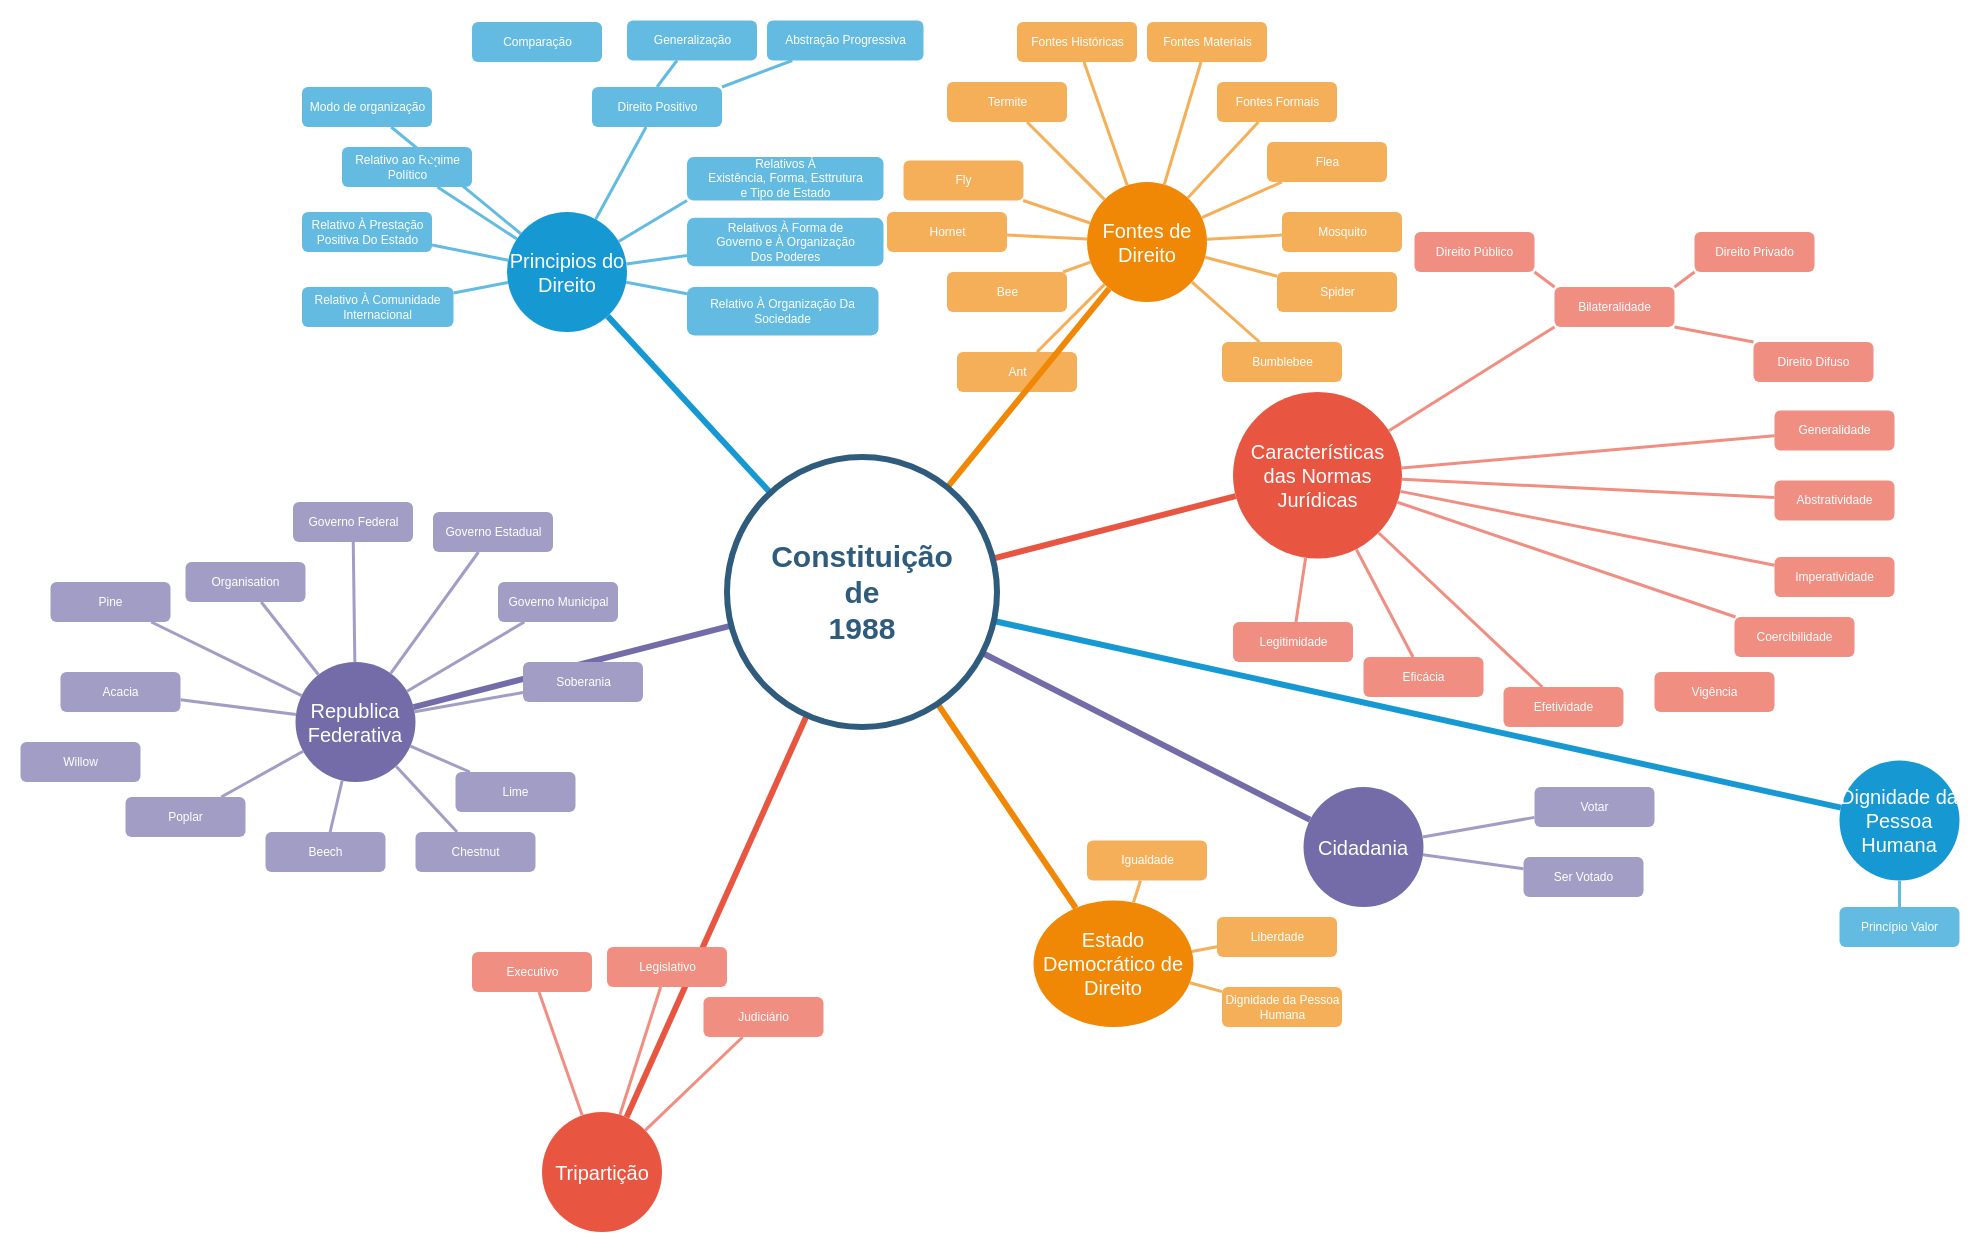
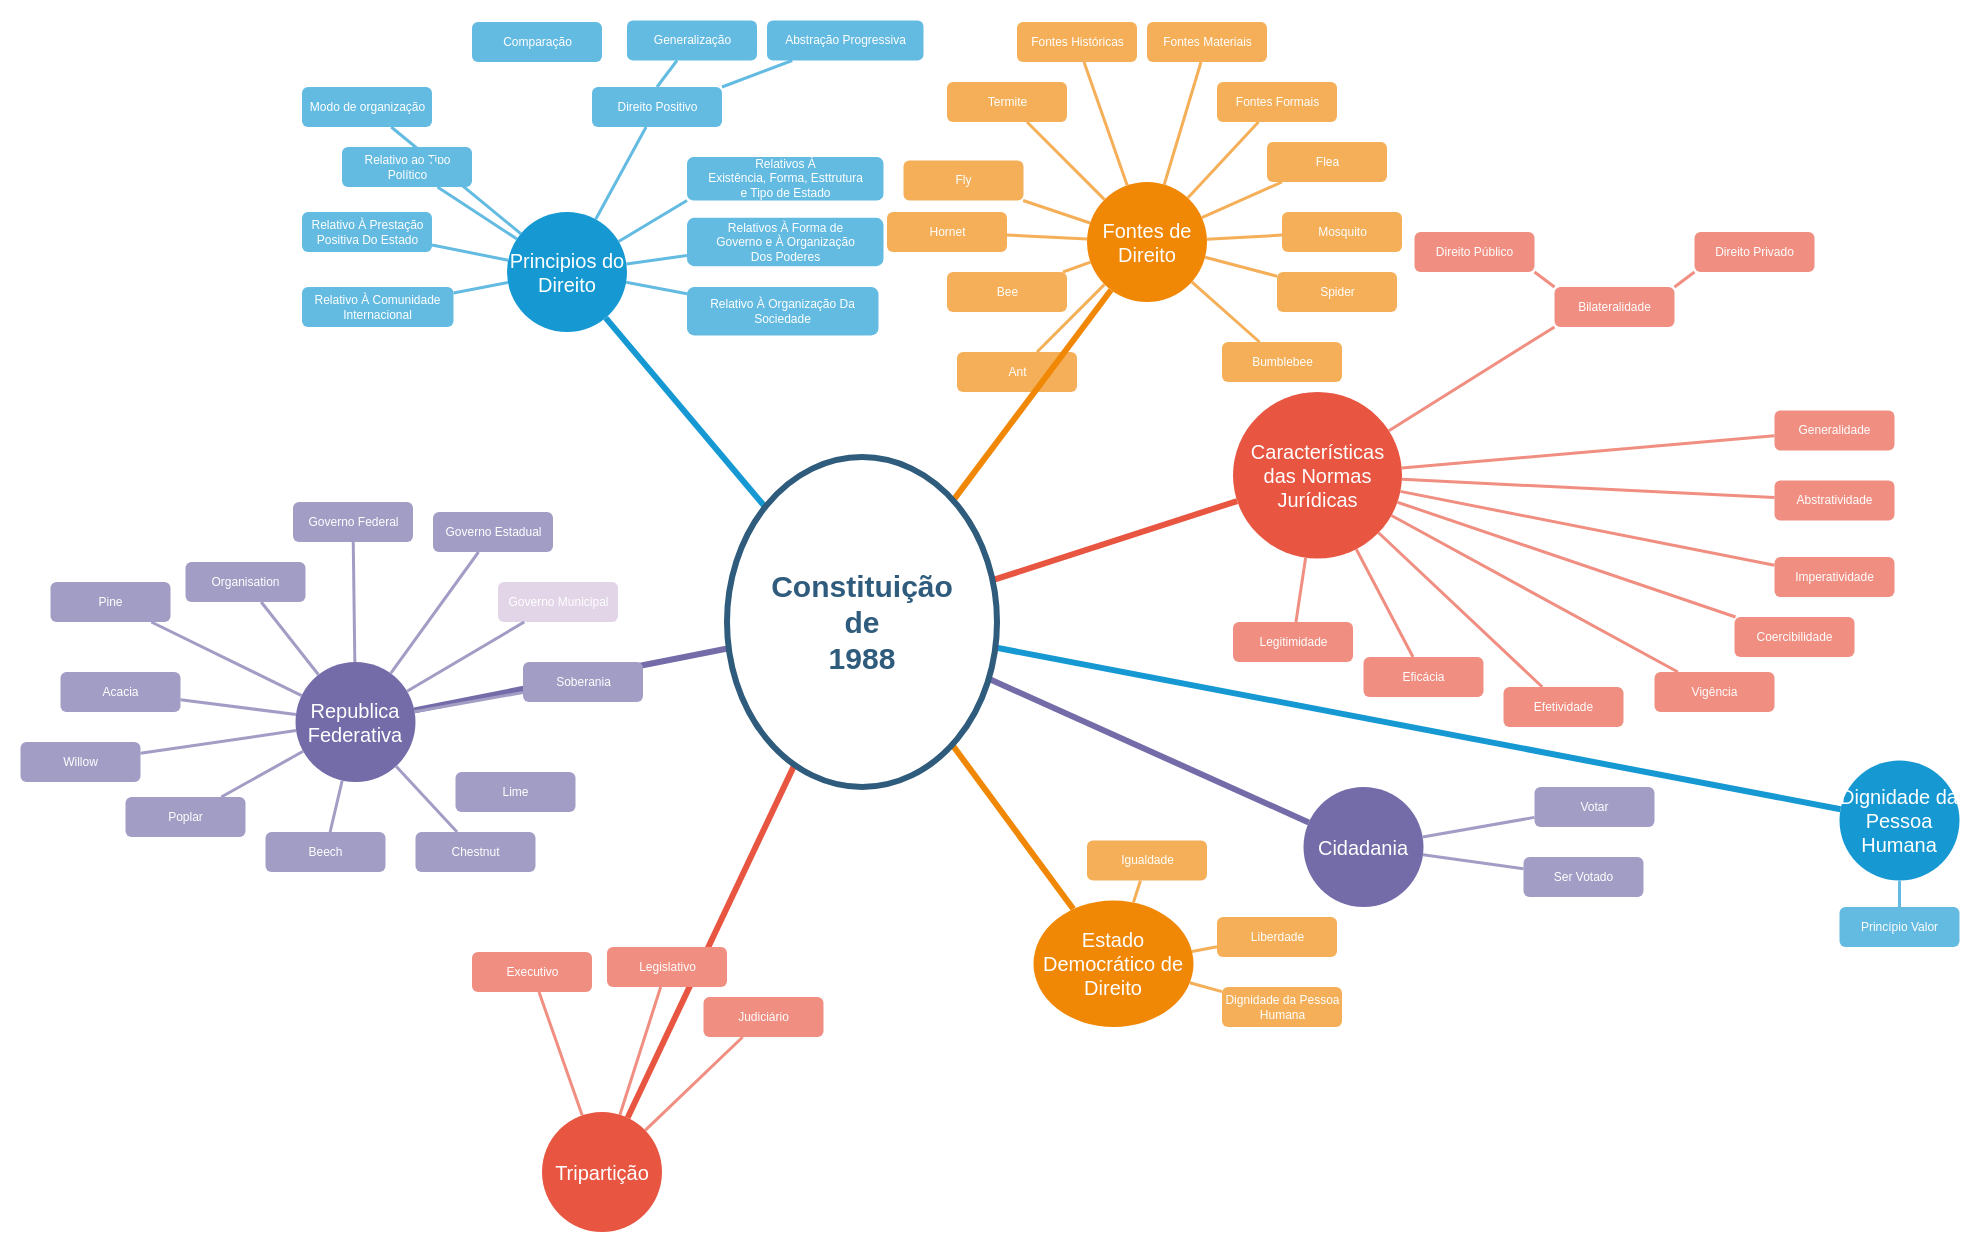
- <mxCell id="22" value="&lt;div&gt;Relativo ao Regime&lt;/div&gt;&lt;div&gt;Político&lt;br&gt;&lt;/div&gt;" style="rounded=1;fillColor=#64BBE2;strokeColor=none;strokeWidth=3;shadow=0;html=1;fontColor=#FFFFFF;" parent="1" vertex="1"><mxGeometry x="341.5" y="146.5" width="130" height="40" as="geometry" /></mxCell>
+ <mxCell id="22" value="&lt;div&gt;Relativo ao Tipo&lt;/div&gt;&lt;div&gt;Político&lt;br&gt;&lt;/div&gt;" style="rounded=1;fillColor=#64BBE2;strokeColor=none;strokeWidth=3;shadow=0;html=1;fontColor=#FFFFFF;" parent="1" vertex="1"><mxGeometry x="341.5" y="146.5" width="130" height="40" as="geometry" /></mxCell>
- <mxCell id="78" value="" style="edgeStyle=none;endArrow=none;strokeWidth=3;strokeColor=#F08E81;html=1;entryX=0;entryY=0;entryDx=0;entryDy=0;exitX=1;exitY=1;exitDx=0;exitDy=0;" parent="1" source="68" target="67" edge="1"><mxGeometry x="31" y="106.5" width="100" height="100" as="geometry"><mxPoint x="14" y="146.5" as="sourcePoint" /><mxPoint x="114" y="46.5" as="targetPoint" /></mxGeometry></mxCell>
- <mxCell id="67" value="Direito Difuso" style="rounded=1;fillColor=#f08e81;strokeColor=none;strokeWidth=3;shadow=0;html=1;fontColor=#FFFFFF;" parent="1" vertex="1"><mxGeometry x="1753" y="341.5" width="120" height="40" as="geometry" /></mxCell>
- <mxCell id="104" value="&lt;div&gt;Constituição&lt;/div&gt;&lt;div&gt;de&lt;/div&gt;&lt;div&gt;1988&lt;br&gt;&lt;/div&gt;" style="ellipse;whiteSpace=wrap;html=1;shadow=0;fontFamily=Helvetica;fontSize=30;fontColor=#2F5B7C;align=center;strokeColor=#2F5B7C;strokeWidth=6;fillColor=#FFFFFF;fontStyle=1;gradientColor=none;" parent="1" vertex="1"><mxGeometry x="726.5" y="456.5" width="270" height="270" as="geometry" /></mxCell>
+ <mxCell id="104" value="&lt;div&gt;Constituição&lt;/div&gt;&lt;div&gt;de&lt;/div&gt;&lt;div&gt;1988&lt;br&gt;&lt;/div&gt;" style="ellipse;whiteSpace=wrap;html=1;shadow=0;fontFamily=Helvetica;fontSize=30;fontColor=#2F5B7C;align=center;strokeColor=#2F5B7C;strokeWidth=6;fillColor=#FFFFFF;fontStyle=1;gradientColor=none;" parent="1" vertex="1"><mxGeometry x="726.5" y="456.5" width="270" height="330" as="geometry" /></mxCell>
+ <mxCell id="77" value="" style="edgeStyle=none;endArrow=none;strokeWidth=3;strokeColor=#F08E81;html=1;" parent="1" source="4" target="66" edge="1"><mxGeometry x="31" y="106.5" width="100" height="100" as="geometry"><mxPoint x="14" y="146.5" as="sourcePoint" /><mxPoint x="114" y="46.5" as="targetPoint" /></mxGeometry></mxCell>
- <mxCell id="109" value="Governo Municipal" style="rounded=1;fillColor=#a29dc5;strokeColor=none;strokeWidth=3;shadow=0;html=1;fontColor=#FFFFFF;" parent="1" vertex="1"><mxGeometry x="497.5" y="581.5" width="120" height="40" as="geometry" /></mxCell>
+ <mxCell id="109" value="Governo Municipal" style="rounded=1;fillColor=#e1d5e7;strokeColor=none;strokeWidth=3;shadow=0;html=1;fontColor=#FFFFFF;" parent="1" vertex="1"><mxGeometry x="497.5" y="581.5" width="120" height="40" as="geometry" /></mxCell>
+ <mxCell id="128" value="" style="edgeStyle=none;endArrow=none;strokeWidth=3;strokeColor=#A29DC5;html=1;" parent="1" source="105" target="116" edge="1"><mxGeometry x="-1498" y="-303.5" width="100" height="100" as="geometry"><mxPoint x="-1515" y="-263.5" as="sourcePoint" /><mxPoint x="-1415" y="-363.5" as="targetPoint" /></mxGeometry></mxCell>
- <mxCell id="124" value="" style="edgeStyle=none;endArrow=none;strokeWidth=3;strokeColor=#A29DC5;html=1;" parent="1" source="105" target="112" edge="1"><mxGeometry x="-1498" y="-303.5" width="100" height="100" as="geometry"><mxPoint x="-1515" y="-263.5" as="sourcePoint" /><mxPoint x="-1415" y="-363.5" as="targetPoint" /></mxGeometry></mxCell>
